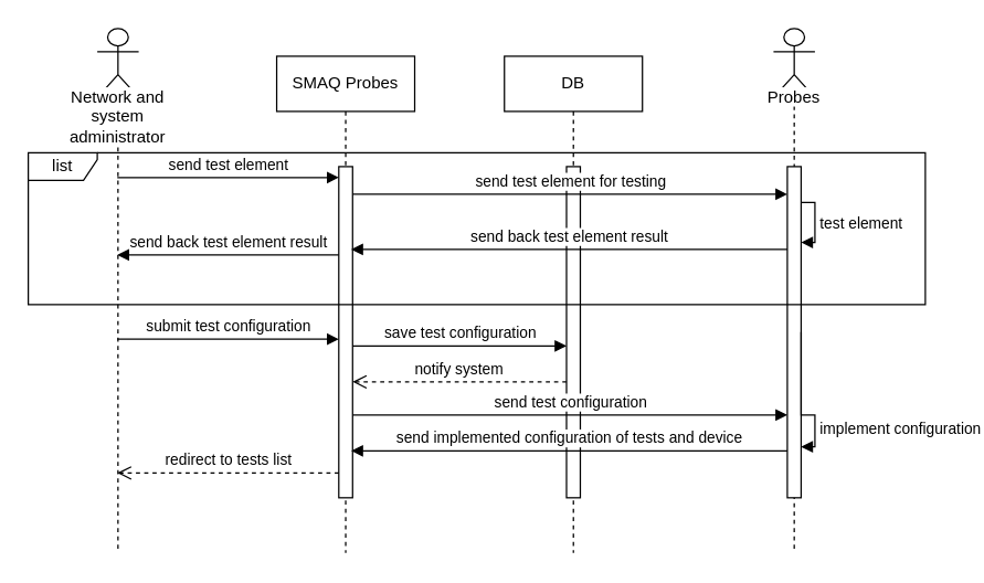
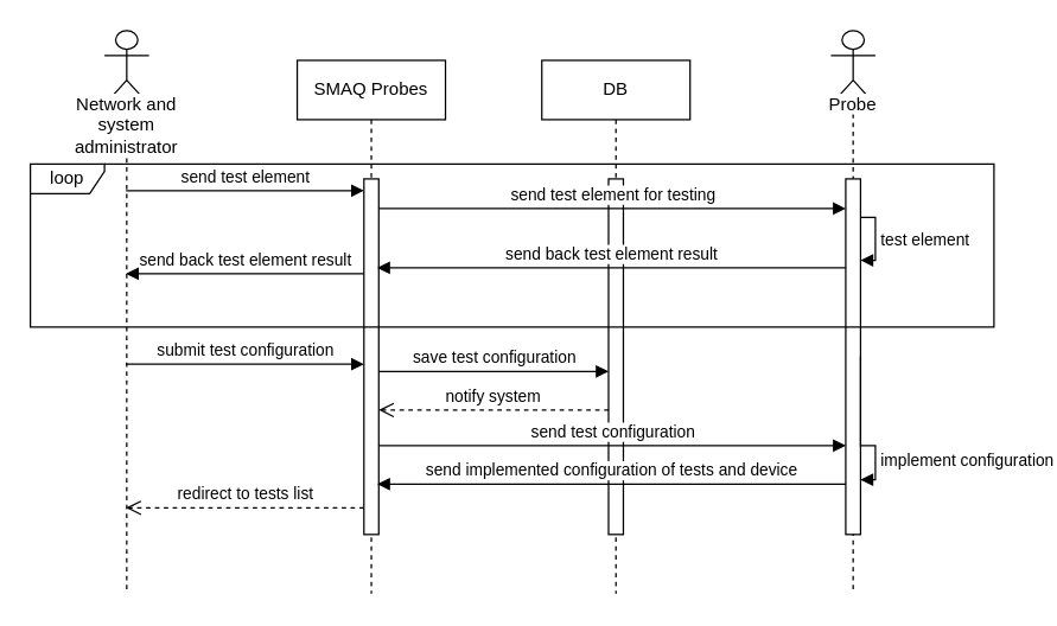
- <mxCell id="7" value="Probes" style="shape=umlLifeline;participant=umlActor;perimeter=lifelinePerimeter;whiteSpace=wrap;html=1;container=1;collapsible=0;recursiveResize=0;verticalAlign=top;spacingTop=36;labelBackgroundColor=#ffffff;outlineConnect=0;size=50;" vertex="1" parent="1"><mxGeometry x="560" y="20" width="30" height="380" as="geometry" /></mxCell>
+ <mxCell id="7" value="Probe" style="shape=umlLifeline;participant=umlActor;perimeter=lifelinePerimeter;whiteSpace=wrap;html=1;container=1;collapsible=0;recursiveResize=0;verticalAlign=top;spacingTop=36;labelBackgroundColor=#ffffff;outlineConnect=0;size=50;" vertex="1" parent="1"><mxGeometry x="560" y="20" width="30" height="380" as="geometry" /></mxCell>
- <mxCell id="20" value="list" style="shape=umlFrame;whiteSpace=wrap;html=1;width=50;height=20;" vertex="1" parent="1"><mxGeometry x="20" y="110" width="650" height="110" as="geometry" /></mxCell>
+ <mxCell id="20" value="loop" style="shape=umlFrame;whiteSpace=wrap;html=1;width=50;height=20;" vertex="1" parent="1"><mxGeometry x="20" y="110" width="650" height="110" as="geometry" /></mxCell>
